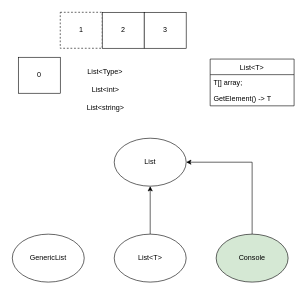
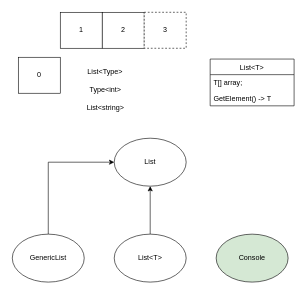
- <mxCell id="3" value="1" style="rounded=0;whiteSpace=wrap;html=1;dashed=1;" vertex="1" parent="1"><mxGeometry x="100" y="20" width="70" height="60" as="geometry" /></mxCell>
+ <mxCell id="3" value="1" style="rounded=0;whiteSpace=wrap;html=1;" vertex="1" parent="1"><mxGeometry x="100" y="20" width="70" height="60" as="geometry" /></mxCell>
- <mxCell id="5" value="3" style="rounded=0;whiteSpace=wrap;html=1;" vertex="1" parent="1"><mxGeometry x="240" y="20" width="70" height="60" as="geometry" /></mxCell>
+ <mxCell id="5" value="3" style="rounded=0;whiteSpace=wrap;html=1;dashed=1;" vertex="1" parent="1"><mxGeometry x="240" y="20" width="70" height="60" as="geometry" /></mxCell>
- <mxCell id="7" value="List&amp;lt;int&amp;gt;" style="text;html=1;align=center;verticalAlign=middle;resizable=0;points=[];autosize=1;" vertex="1" parent="1"><mxGeometry x="145" y="140" width="60" height="20" as="geometry" /></mxCell>
+ <mxCell id="7" value="Type&amp;lt;int&amp;gt;" style="text;html=1;align=center;verticalAlign=middle;resizable=0;points=[];autosize=1;" vertex="1" parent="1"><mxGeometry x="145" y="140" width="60" height="20" as="geometry" /></mxCell>
+ <mxCell id="13" style="edgeStyle=orthogonalEdgeStyle;rounded=0;orthogonalLoop=1;jettySize=auto;html=1;" edge="1" parent="1" source="14" target="12"><mxGeometry relative="1" as="geometry"><Array as="points"><mxPoint x="80" y="270" /></Array></mxGeometry></mxCell>
- <mxCell id="17" style="edgeStyle=orthogonalEdgeStyle;rounded=0;orthogonalLoop=1;jettySize=auto;html=1;entryX=1;entryY=0.5;entryDx=0;entryDy=0;" edge="1" parent="1" source="18" target="12"><mxGeometry relative="1" as="geometry"><Array as="points"><mxPoint x="420" y="430" /><mxPoint x="420" y="270" /></Array></mxGeometry></mxCell>
